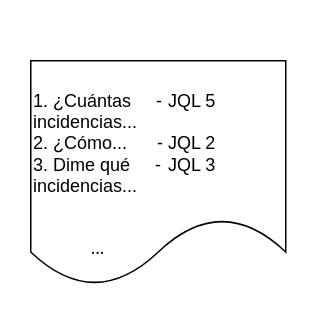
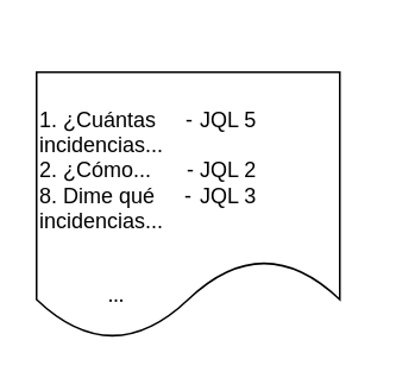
- <mxCell id="3" value="1. ¿Cuántas&amp;nbsp; &amp;nbsp; &amp;nbsp;- incidencias...&lt;div&gt;2. ¿Cómo...&amp;nbsp; &amp;nbsp; &amp;nbsp; -&lt;/div&gt;&lt;div&gt;3. Dime qué&amp;nbsp; &amp;nbsp; &amp;nbsp;- incidencias...&lt;/div&gt;" style="text;html=1;align=left;verticalAlign=middle;whiteSpace=wrap;rounded=0;" vertex="1" parent="1"><mxGeometry x="20" y="20" width="90" height="150" as="geometry" /></mxCell>
+ <mxCell id="3" value="1. ¿Cuántas&amp;nbsp; &amp;nbsp; &amp;nbsp;- incidencias...&lt;div&gt;2. ¿Cómo...&amp;nbsp; &amp;nbsp; &amp;nbsp; -&lt;/div&gt;&lt;div&gt;8. Dime qué&amp;nbsp; &amp;nbsp; &amp;nbsp;- incidencias...&lt;/div&gt;" style="text;html=1;align=left;verticalAlign=middle;whiteSpace=wrap;rounded=0;" vertex="1" parent="1"><mxGeometry x="20" y="20" width="90" height="150" as="geometry" /></mxCell>
